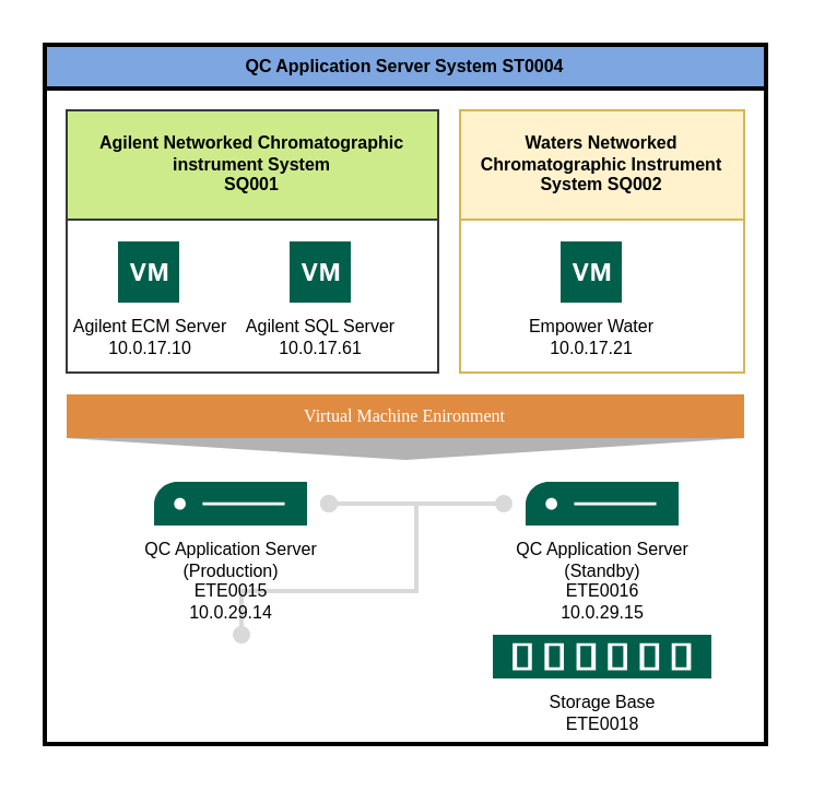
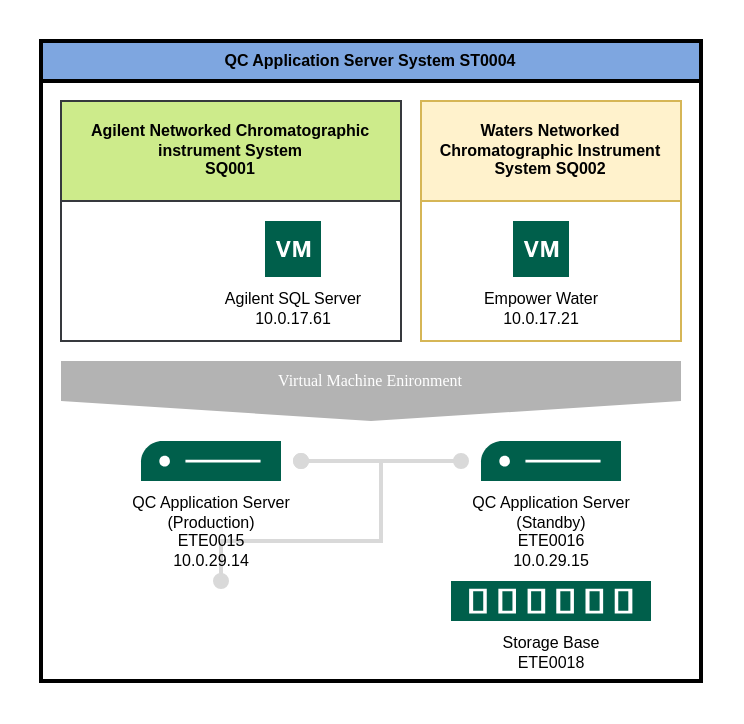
- <mxCell id="5" value="Agilent ECM Server&lt;br style=&quot;font-size: 8px;&quot;&gt;10.0.17.10" style="sketch=0;pointerEvents=1;shadow=0;dashed=0;html=1;strokeColor=none;fillColor=#005F4B;labelPosition=center;verticalLabelPosition=bottom;verticalAlign=top;align=center;outlineConnect=0;shape=mxgraph.veeam2.virtual_machine;fontSize=8;" vertex="1" parent="4"><mxGeometry x="23.5" y="60" width="28.0" height="28.0" as="geometry" /></mxCell>
- <mxCell id="12" value="Virtual Machine Enironment" style="align=center;verticalAlign=middle;fontFamily=Tahoma;fillColor=#df8c42;strokeColor=none;fontColor=#ffffff;strokeWidth=2;html=1;whiteSpace=wrap;spacing=6;fontStyle=0;fontSize=8;" vertex="1" parent="2"><mxGeometry x="10" y="160" width="310" height="20" as="geometry" /></mxCell>
+ <mxCell id="12" value="Virtual Machine Enironment" style="align=center;verticalAlign=middle;fontFamily=Tahoma;fillColor=#b3b3b3;strokeColor=none;fontColor=#ffffff;strokeWidth=2;html=1;whiteSpace=wrap;spacing=6;fontStyle=0;fontSize=8;" vertex="1" parent="2"><mxGeometry x="10" y="160" width="310" height="20" as="geometry" /></mxCell>
